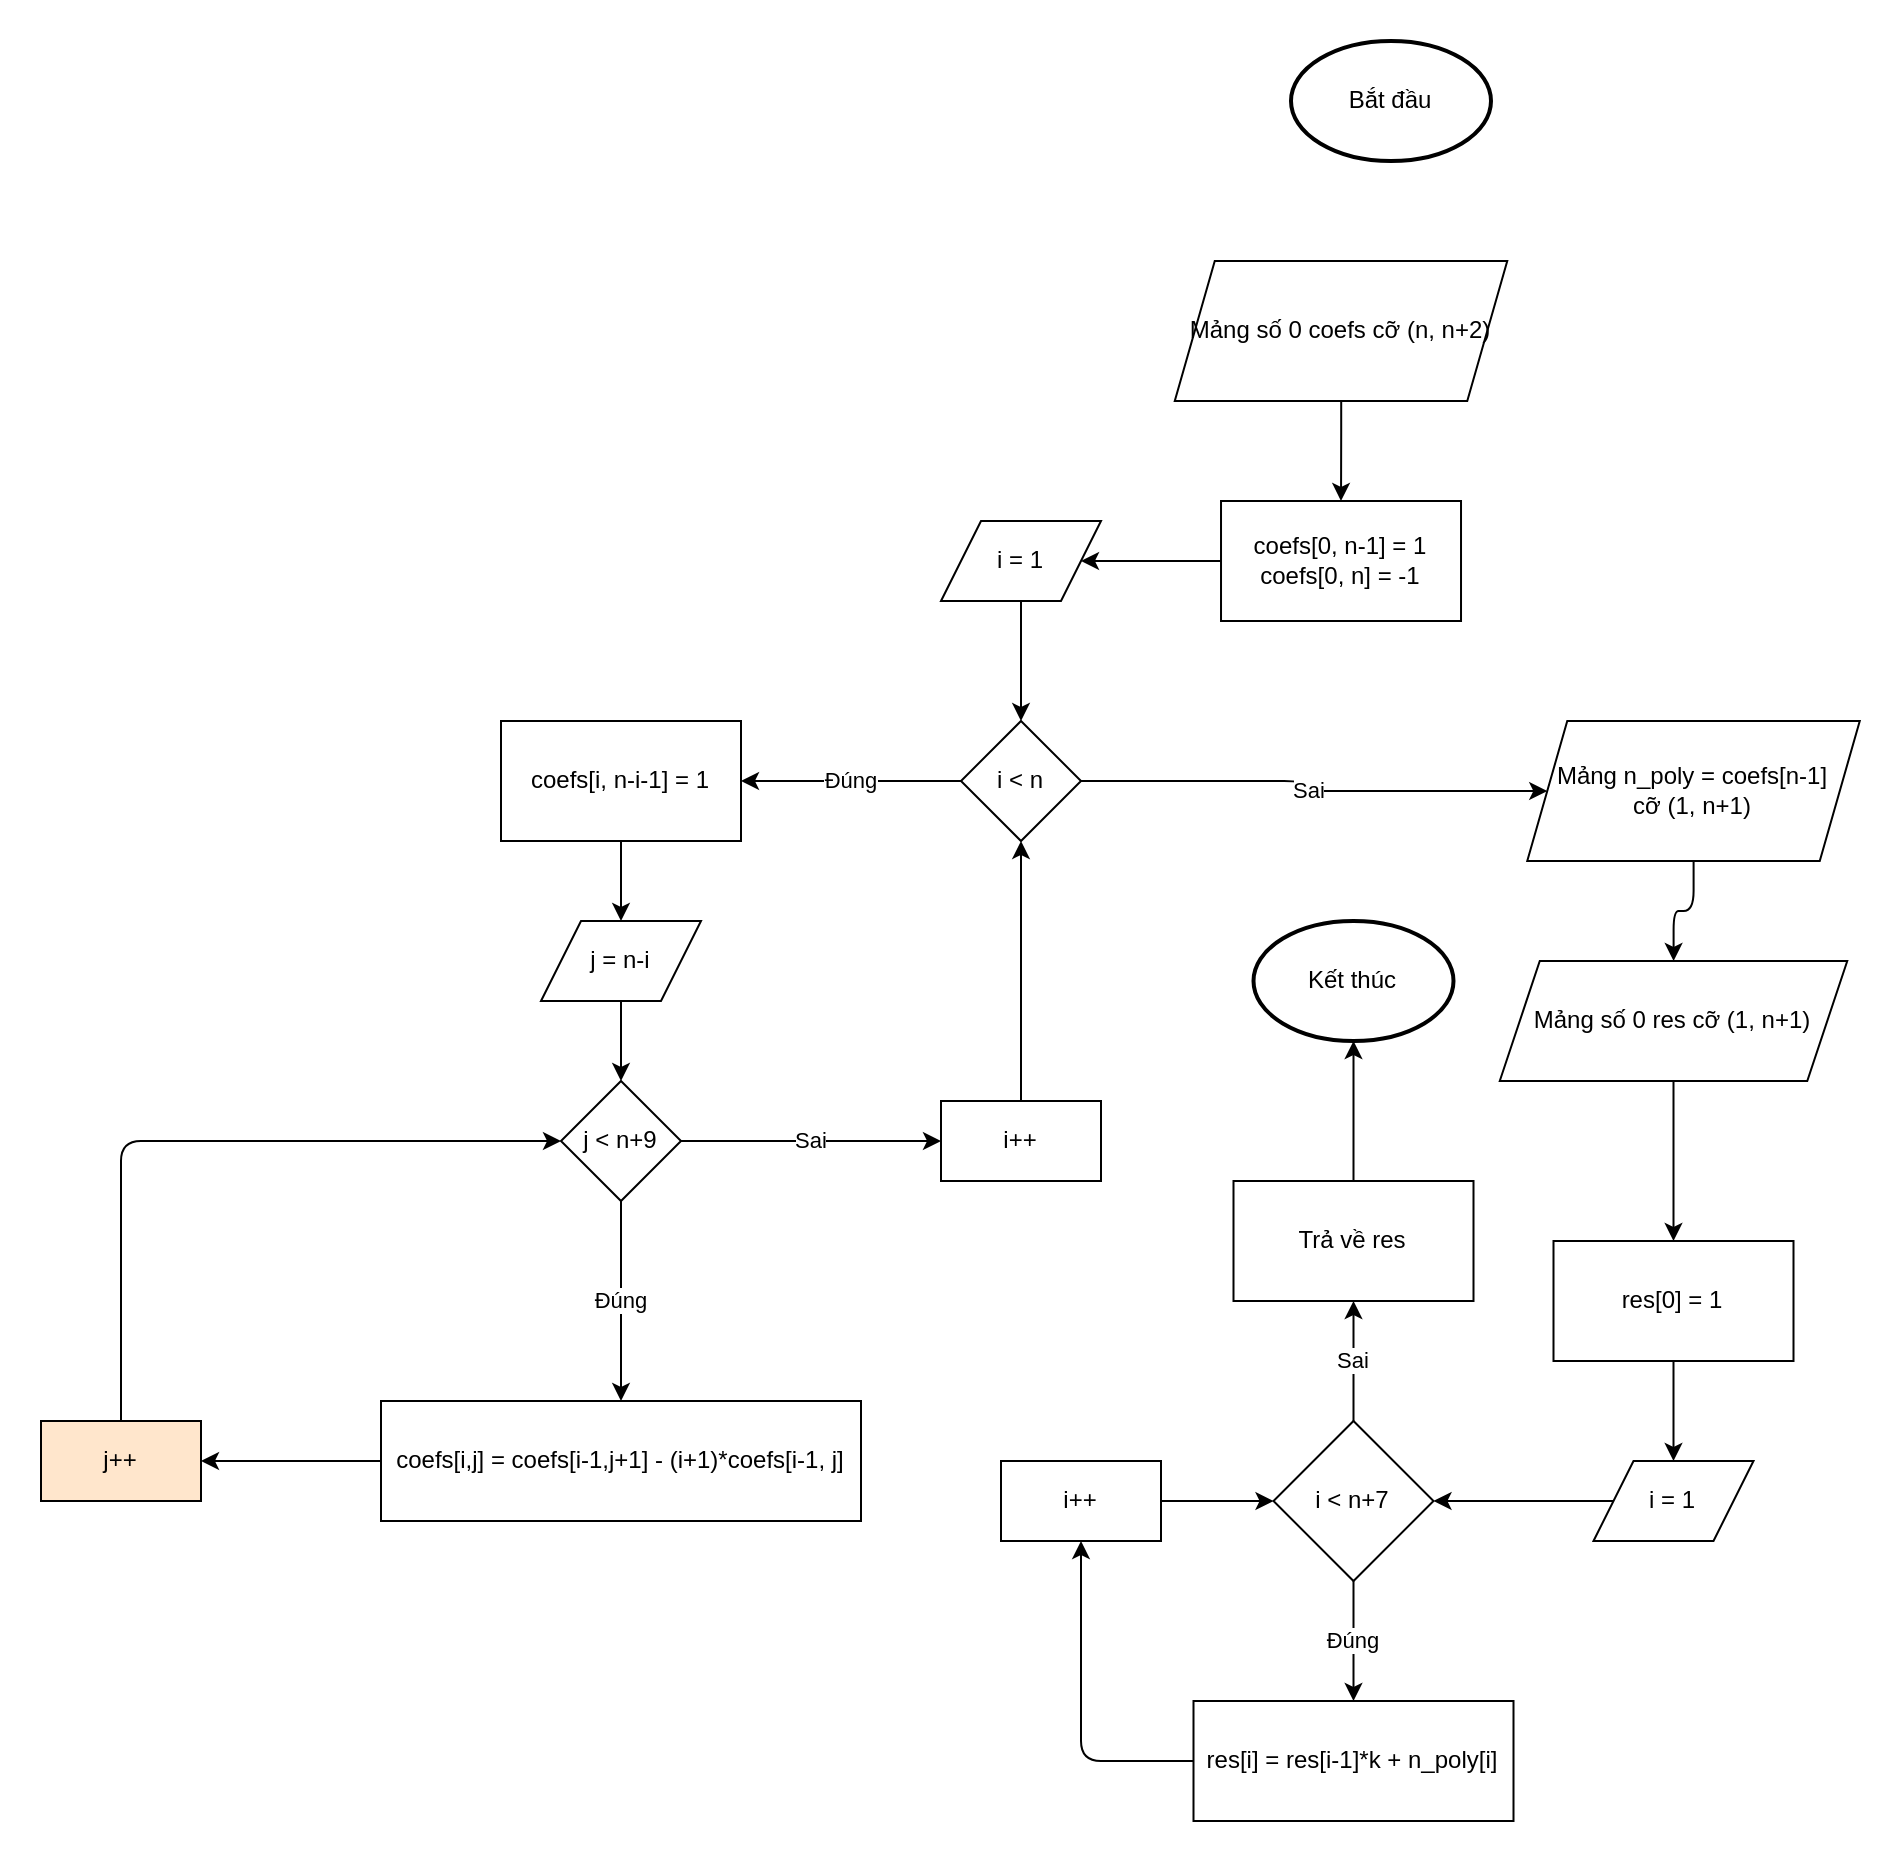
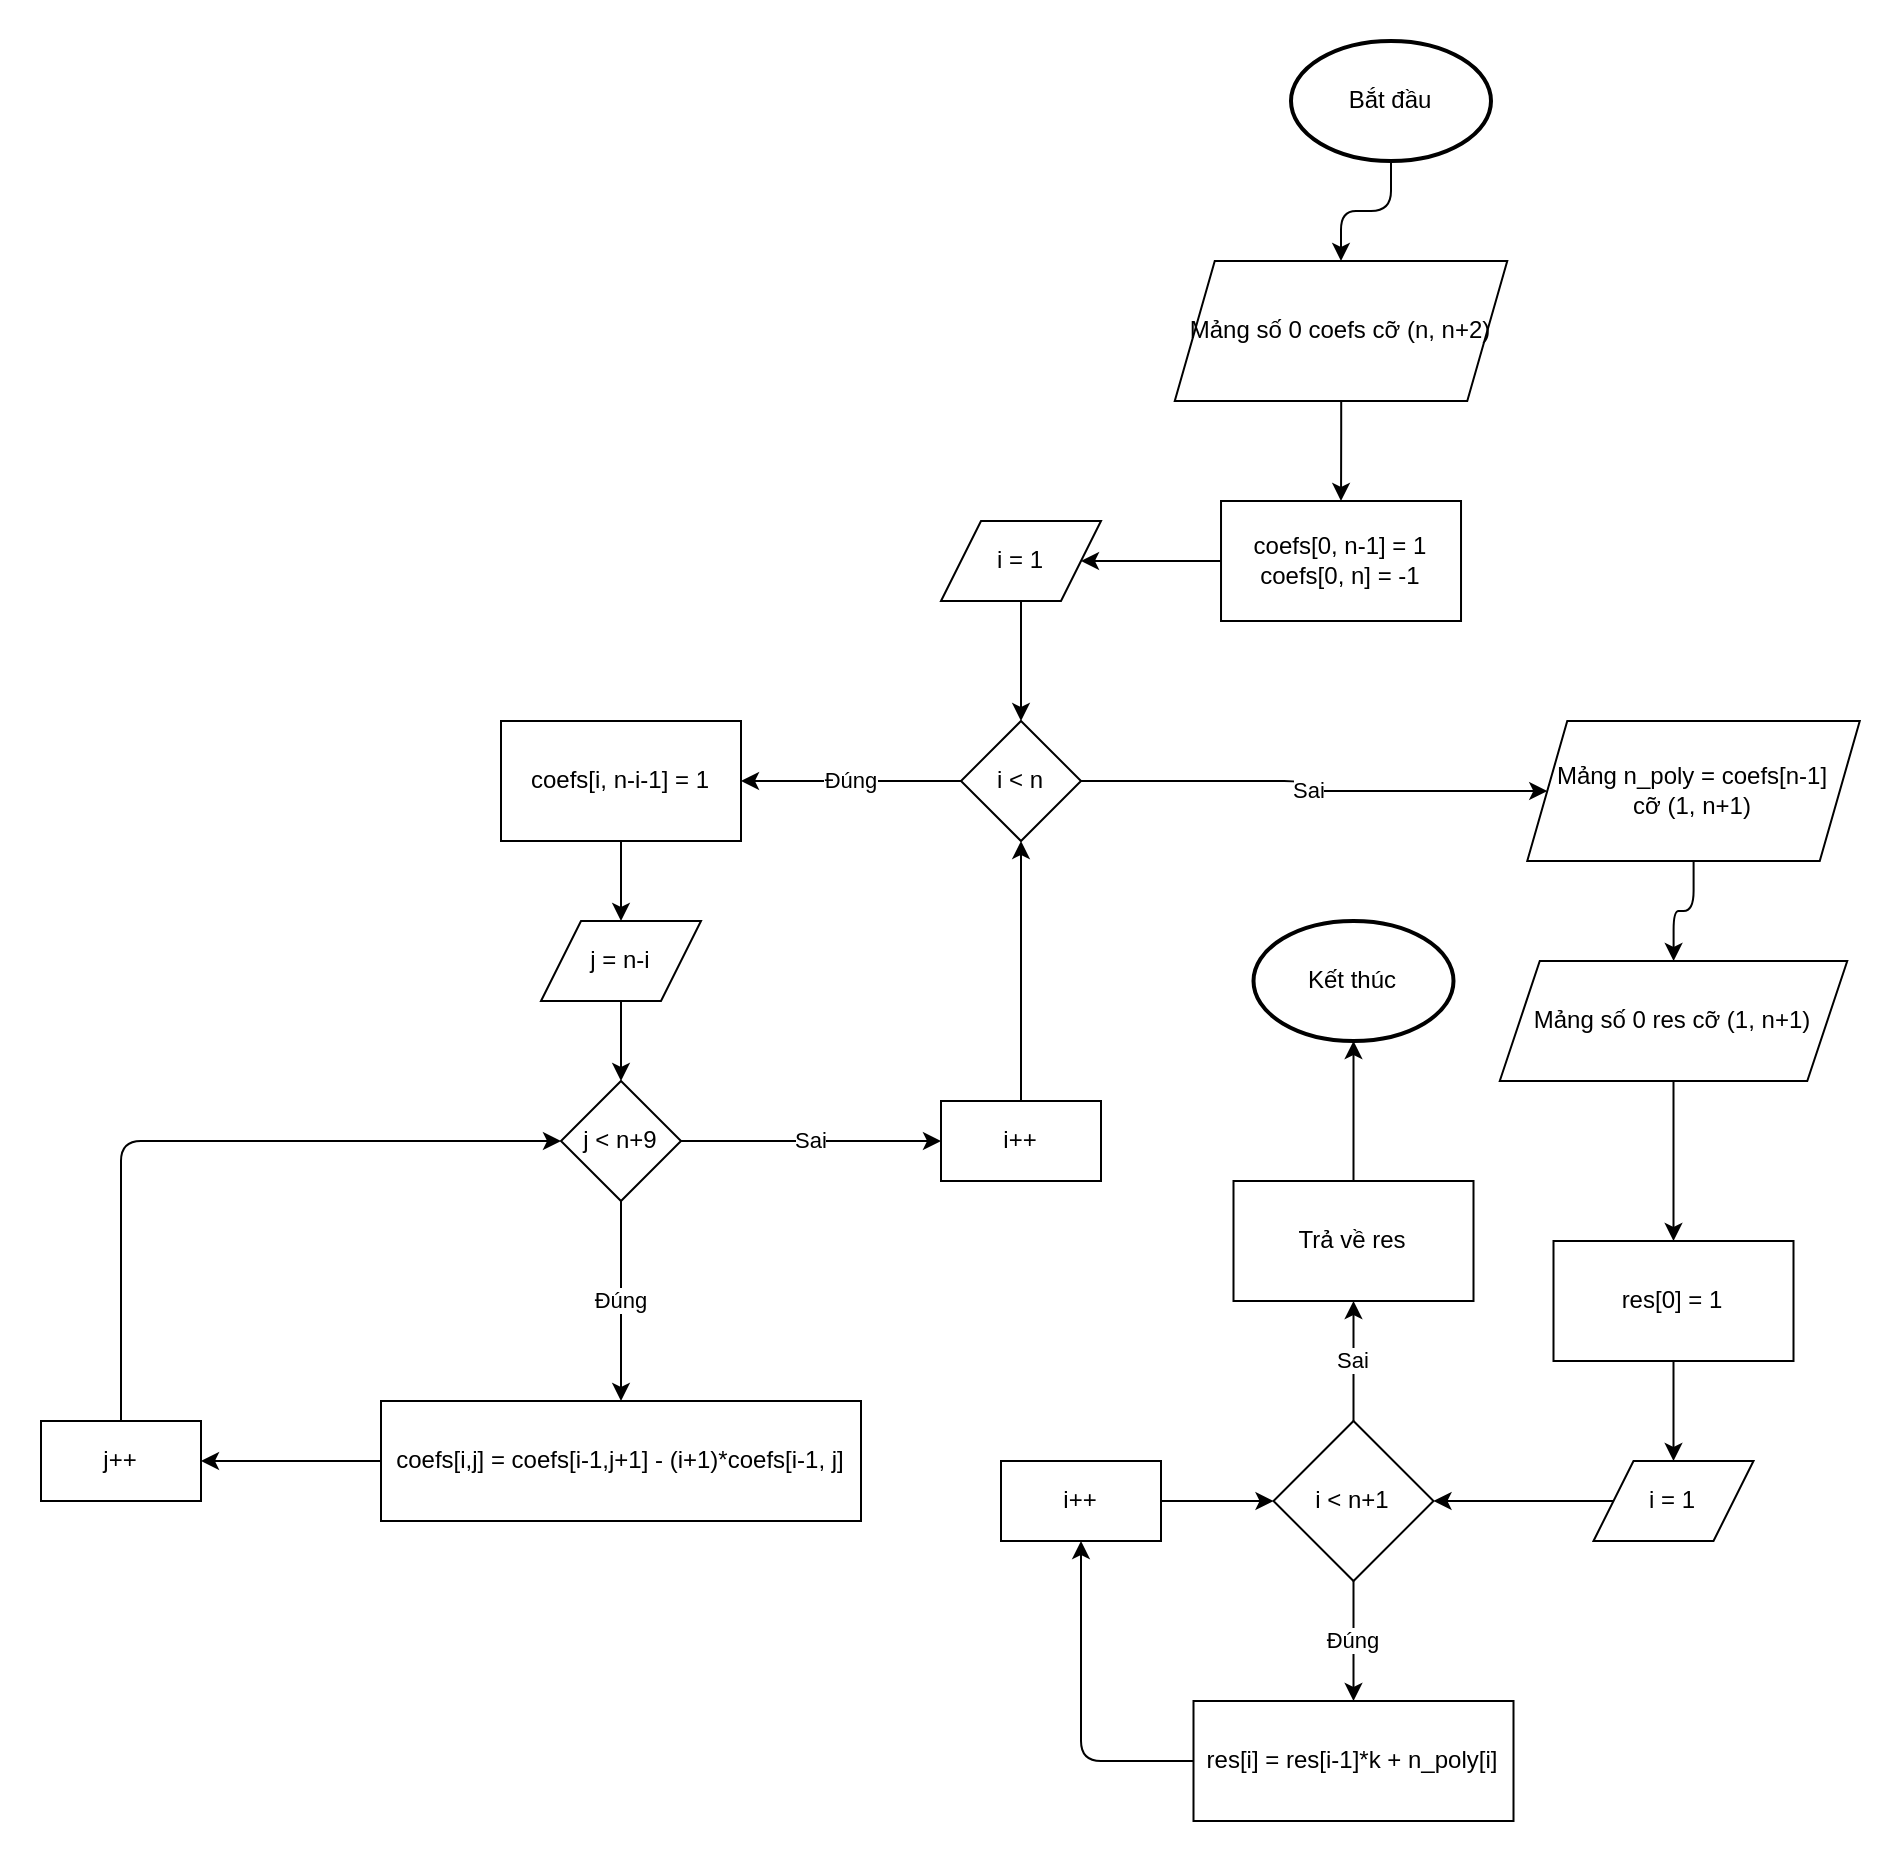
+ <mxCell id="2" style="edgeStyle=orthogonalEdgeStyle;html=1;entryX=0.5;entryY=0;entryDx=0;entryDy=0;" parent="1" source="3" target="5" edge="1"><mxGeometry relative="1" as="geometry" /></mxCell>
- <mxCell id="23" value="j++" style="whiteSpace=wrap;html=1;fillColor=#ffe6cc;" parent="1" vertex="1"><mxGeometry x="20" y="710" width="80" height="40" as="geometry" /></mxCell>
+ <mxCell id="23" value="j++" style="whiteSpace=wrap;html=1;" parent="1" vertex="1"><mxGeometry x="20" y="710" width="80" height="40" as="geometry" /></mxCell>
- <mxCell id="36" value="i &amp;lt; n+7" style="rhombus;whiteSpace=wrap;html=1;" parent="1" vertex="1"><mxGeometry x="636.25" y="710" width="80" height="80" as="geometry" /></mxCell>
+ <mxCell id="36" value="i &amp;lt; n+1" style="rhombus;whiteSpace=wrap;html=1;" parent="1" vertex="1"><mxGeometry x="636.25" y="710" width="80" height="80" as="geometry" /></mxCell>
